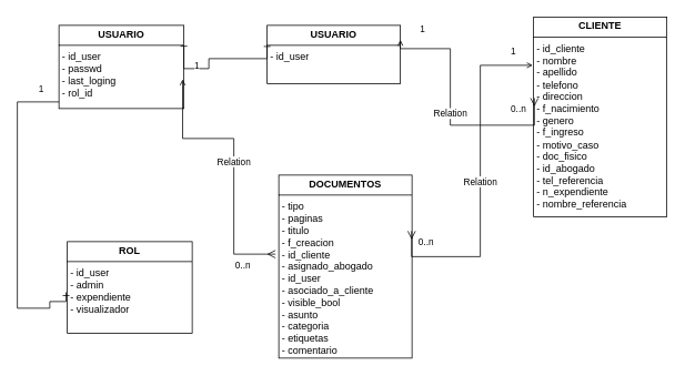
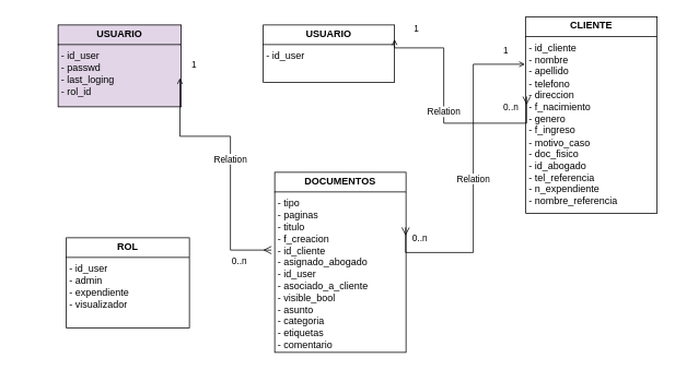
- <mxCell id="6" value="" style="endArrow=baseDash;endFill=0;html=1;edgeStyle=orthogonalEdgeStyle;align=left;verticalAlign=top;rounded=0;exitX=0;exitY=0.362;exitDx=0;exitDy=0;exitPerimeter=0;startArrow=baseDash;startFill=0;entryX=1;entryY=0.25;entryDx=0;entryDy=0;" parent="1" source="3" target="2" edge="1"><mxGeometry x="-1" relative="1" as="geometry"><mxPoint x="290" y="180" as="sourcePoint" /><mxPoint x="230" y="80" as="targetPoint" /><Array as="points"><mxPoint x="250" y="70" /><mxPoint x="250" y="82" /></Array></mxGeometry></mxCell>
- <mxCell id="2" value="&lt;p style=&quot;margin:0px;margin-top:4px;text-align:center;&quot;&gt;&lt;b&gt;USUARIO&lt;/b&gt;&lt;/p&gt;&lt;hr size=&quot;1&quot; style=&quot;border-style:solid;&quot;&gt;&lt;p style=&quot;margin:0px;margin-left:4px;&quot;&gt;- id_user&lt;/p&gt;&lt;p style=&quot;margin:0px;margin-left:4px;&quot;&gt;- passwd&lt;/p&gt;&lt;p style=&quot;margin:0px;margin-left:4px;&quot;&gt;- last_loging&lt;br&gt;- rol_id&lt;/p&gt;&lt;p style=&quot;margin:0px;margin-left:4px;&quot;&gt;&lt;br&gt;&lt;/p&gt;&lt;p style=&quot;margin:0px;margin-left:4px;&quot;&gt;&lt;br&gt;&lt;/p&gt;" style="verticalAlign=top;align=left;overflow=fill;html=1;whiteSpace=wrap;" parent="1" vertex="1"><mxGeometry x="70" y="30" width="150" height="100" as="geometry" /></mxCell>
+ <mxCell id="2" value="&lt;p style=&quot;margin:0px;margin-top:4px;text-align:center;&quot;&gt;&lt;b&gt;USUARIO&lt;/b&gt;&lt;/p&gt;&lt;hr size=&quot;1&quot; style=&quot;border-style:solid;&quot;&gt;&lt;p style=&quot;margin:0px;margin-left:4px;&quot;&gt;- id_user&lt;/p&gt;&lt;p style=&quot;margin:0px;margin-left:4px;&quot;&gt;- passwd&lt;/p&gt;&lt;p style=&quot;margin:0px;margin-left:4px;&quot;&gt;- last_loging&lt;br&gt;- rol_id&lt;/p&gt;&lt;p style=&quot;margin:0px;margin-left:4px;&quot;&gt;&lt;br&gt;&lt;/p&gt;&lt;p style=&quot;margin:0px;margin-left:4px;&quot;&gt;&lt;br&gt;&lt;/p&gt;" style="verticalAlign=top;align=left;overflow=fill;html=1;whiteSpace=wrap;fillColor=#e1d5e7;" parent="1" vertex="1"><mxGeometry x="70" y="30" width="150" height="100" as="geometry" /></mxCell>
- <mxCell id="8" value="" style="endArrow=ERone;endFill=0;html=1;edgeStyle=orthogonalEdgeStyle;align=left;verticalAlign=top;rounded=0;entryX=-0.01;entryY=0.553;entryDx=0;entryDy=0;entryPerimeter=0;" parent="1" source="2" target="7" edge="1"><mxGeometry x="-0.291" y="30" relative="1" as="geometry"><mxPoint x="50" y="100" as="sourcePoint" /><mxPoint x="40" y="270" as="targetPoint" /><Array as="points"><mxPoint x="20" y="122" /><mxPoint x="20" y="370" /><mxPoint x="59" y="370" /><mxPoint x="59" y="362" /></Array><mxPoint as="offset" /></mxGeometry></mxCell>
- <mxCell id="9" value="1" style="edgeLabel;resizable=0;html=1;align=left;verticalAlign=bottom;" parent="8" connectable="0" vertex="1"><mxGeometry x="-1" relative="1" as="geometry"><mxPoint x="-26" y="-7" as="offset" /></mxGeometry></mxCell>
